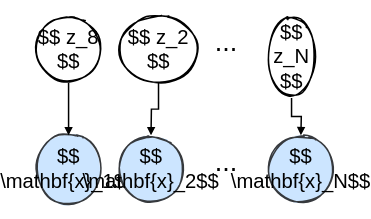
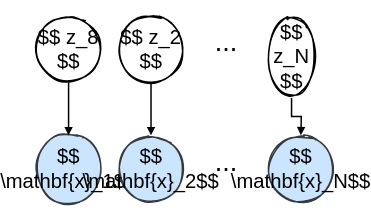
- <mxCell id="8" value="&lt;font style=&quot;font-size: 27px&quot;&gt;$$ z_2 $$&lt;/font&gt;" style="ellipse;whiteSpace=wrap;html=1;strokeWidth=2;fillWeight=2;hachureGap=8;fillColor=none;fillStyle=solid;sketch=1;" parent="1" vertex="1"><mxGeometry x="130" y="20" width="110" height="90" as="geometry" /></mxCell>
+ <mxCell id="8" value="&lt;font style=&quot;font-size: 27px&quot;&gt;$$ z_2 $$&lt;/font&gt;" style="ellipse;whiteSpace=wrap;html=1;strokeWidth=2;fillWeight=2;hachureGap=8;fillColor=none;fillStyle=solid;sketch=1;" parent="1" vertex="1"><mxGeometry x="130" y="20" width="90" height="90" as="geometry" /></mxCell>
